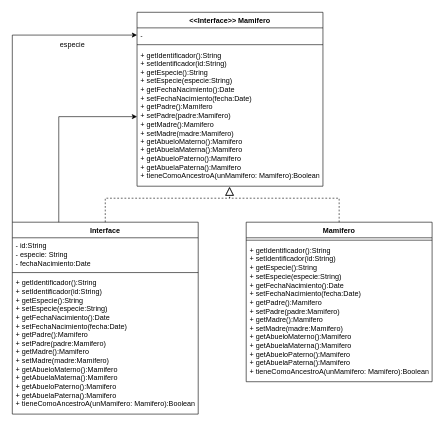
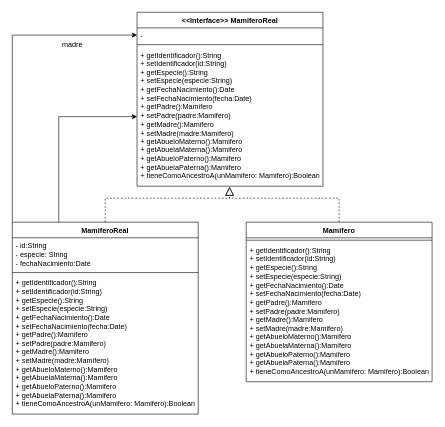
- <mxCell id="6" value="&amp;lt;&amp;lt;Interface&amp;gt;&amp;gt; Mamifero" style="swimlane;fontStyle=1;align=center;verticalAlign=top;childLayout=stackLayout;horizontal=1;startSize=26;horizontalStack=0;resizeParent=1;resizeParentMax=0;resizeLast=0;collapsible=1;marginBottom=0;whiteSpace=wrap;html=1;" vertex="1" parent="1"><mxGeometry x="228" y="20" width="310" height="290" as="geometry" /></mxCell>
+ <mxCell id="6" value="&amp;lt;&amp;lt;Interface&amp;gt;&amp;gt; MamiferoReal" style="swimlane;fontStyle=1;align=center;verticalAlign=top;childLayout=stackLayout;horizontal=1;startSize=26;horizontalStack=0;resizeParent=1;resizeParentMax=0;resizeLast=0;collapsible=1;marginBottom=0;whiteSpace=wrap;html=1;" vertex="1" parent="1"><mxGeometry x="228" y="20" width="310" height="290" as="geometry" /></mxCell>
- <mxCell id="17" value="especie" style="text;html=1;align=center;verticalAlign=middle;resizable=0;points=[];autosize=1;strokeColor=none;fillColor=none;" vertex="1" parent="1"><mxGeometry x="90" y="60" width="60" height="30" as="geometry" /></mxCell>
+ <mxCell id="17" value="madre" style="text;html=1;align=center;verticalAlign=middle;resizable=0;points=[];autosize=1;strokeColor=none;fillColor=none;" vertex="1" parent="1"><mxGeometry x="90" y="60" width="60" height="30" as="geometry" /></mxCell>
- <mxCell id="2" value="Interface" style="swimlane;fontStyle=1;align=center;verticalAlign=top;childLayout=stackLayout;horizontal=1;startSize=26;horizontalStack=0;resizeParent=1;resizeParentMax=0;resizeLast=0;collapsible=1;marginBottom=0;whiteSpace=wrap;html=1;" vertex="1" parent="1"><mxGeometry x="20" y="370" width="310" height="320" as="geometry" /></mxCell>
+ <mxCell id="2" value="MamiferoReal" style="swimlane;fontStyle=1;align=center;verticalAlign=top;childLayout=stackLayout;horizontal=1;startSize=26;horizontalStack=0;resizeParent=1;resizeParentMax=0;resizeLast=0;collapsible=1;marginBottom=0;whiteSpace=wrap;html=1;" vertex="1" parent="1"><mxGeometry x="20" y="370" width="310" height="320" as="geometry" /></mxCell>
